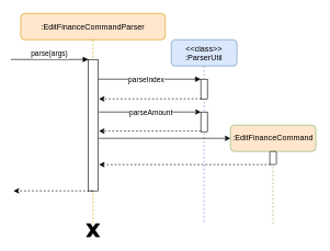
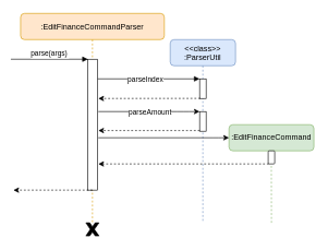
- <mxCell id="14" value=":EditFinanceCommand" style="rounded=1;whiteSpace=wrap;html=1;strokeColor=#82b366;fillColor=#ffe6cc;" vertex="1" parent="1"><mxGeometry x="350" y="190" width="130" height="40" as="geometry" /></mxCell>
+ <mxCell id="14" value=":EditFinanceCommand" style="rounded=1;whiteSpace=wrap;html=1;strokeColor=#82b366;fillColor=#d5e8d4;" vertex="1" parent="1"><mxGeometry x="350" y="190" width="130" height="40" as="geometry" /></mxCell>
